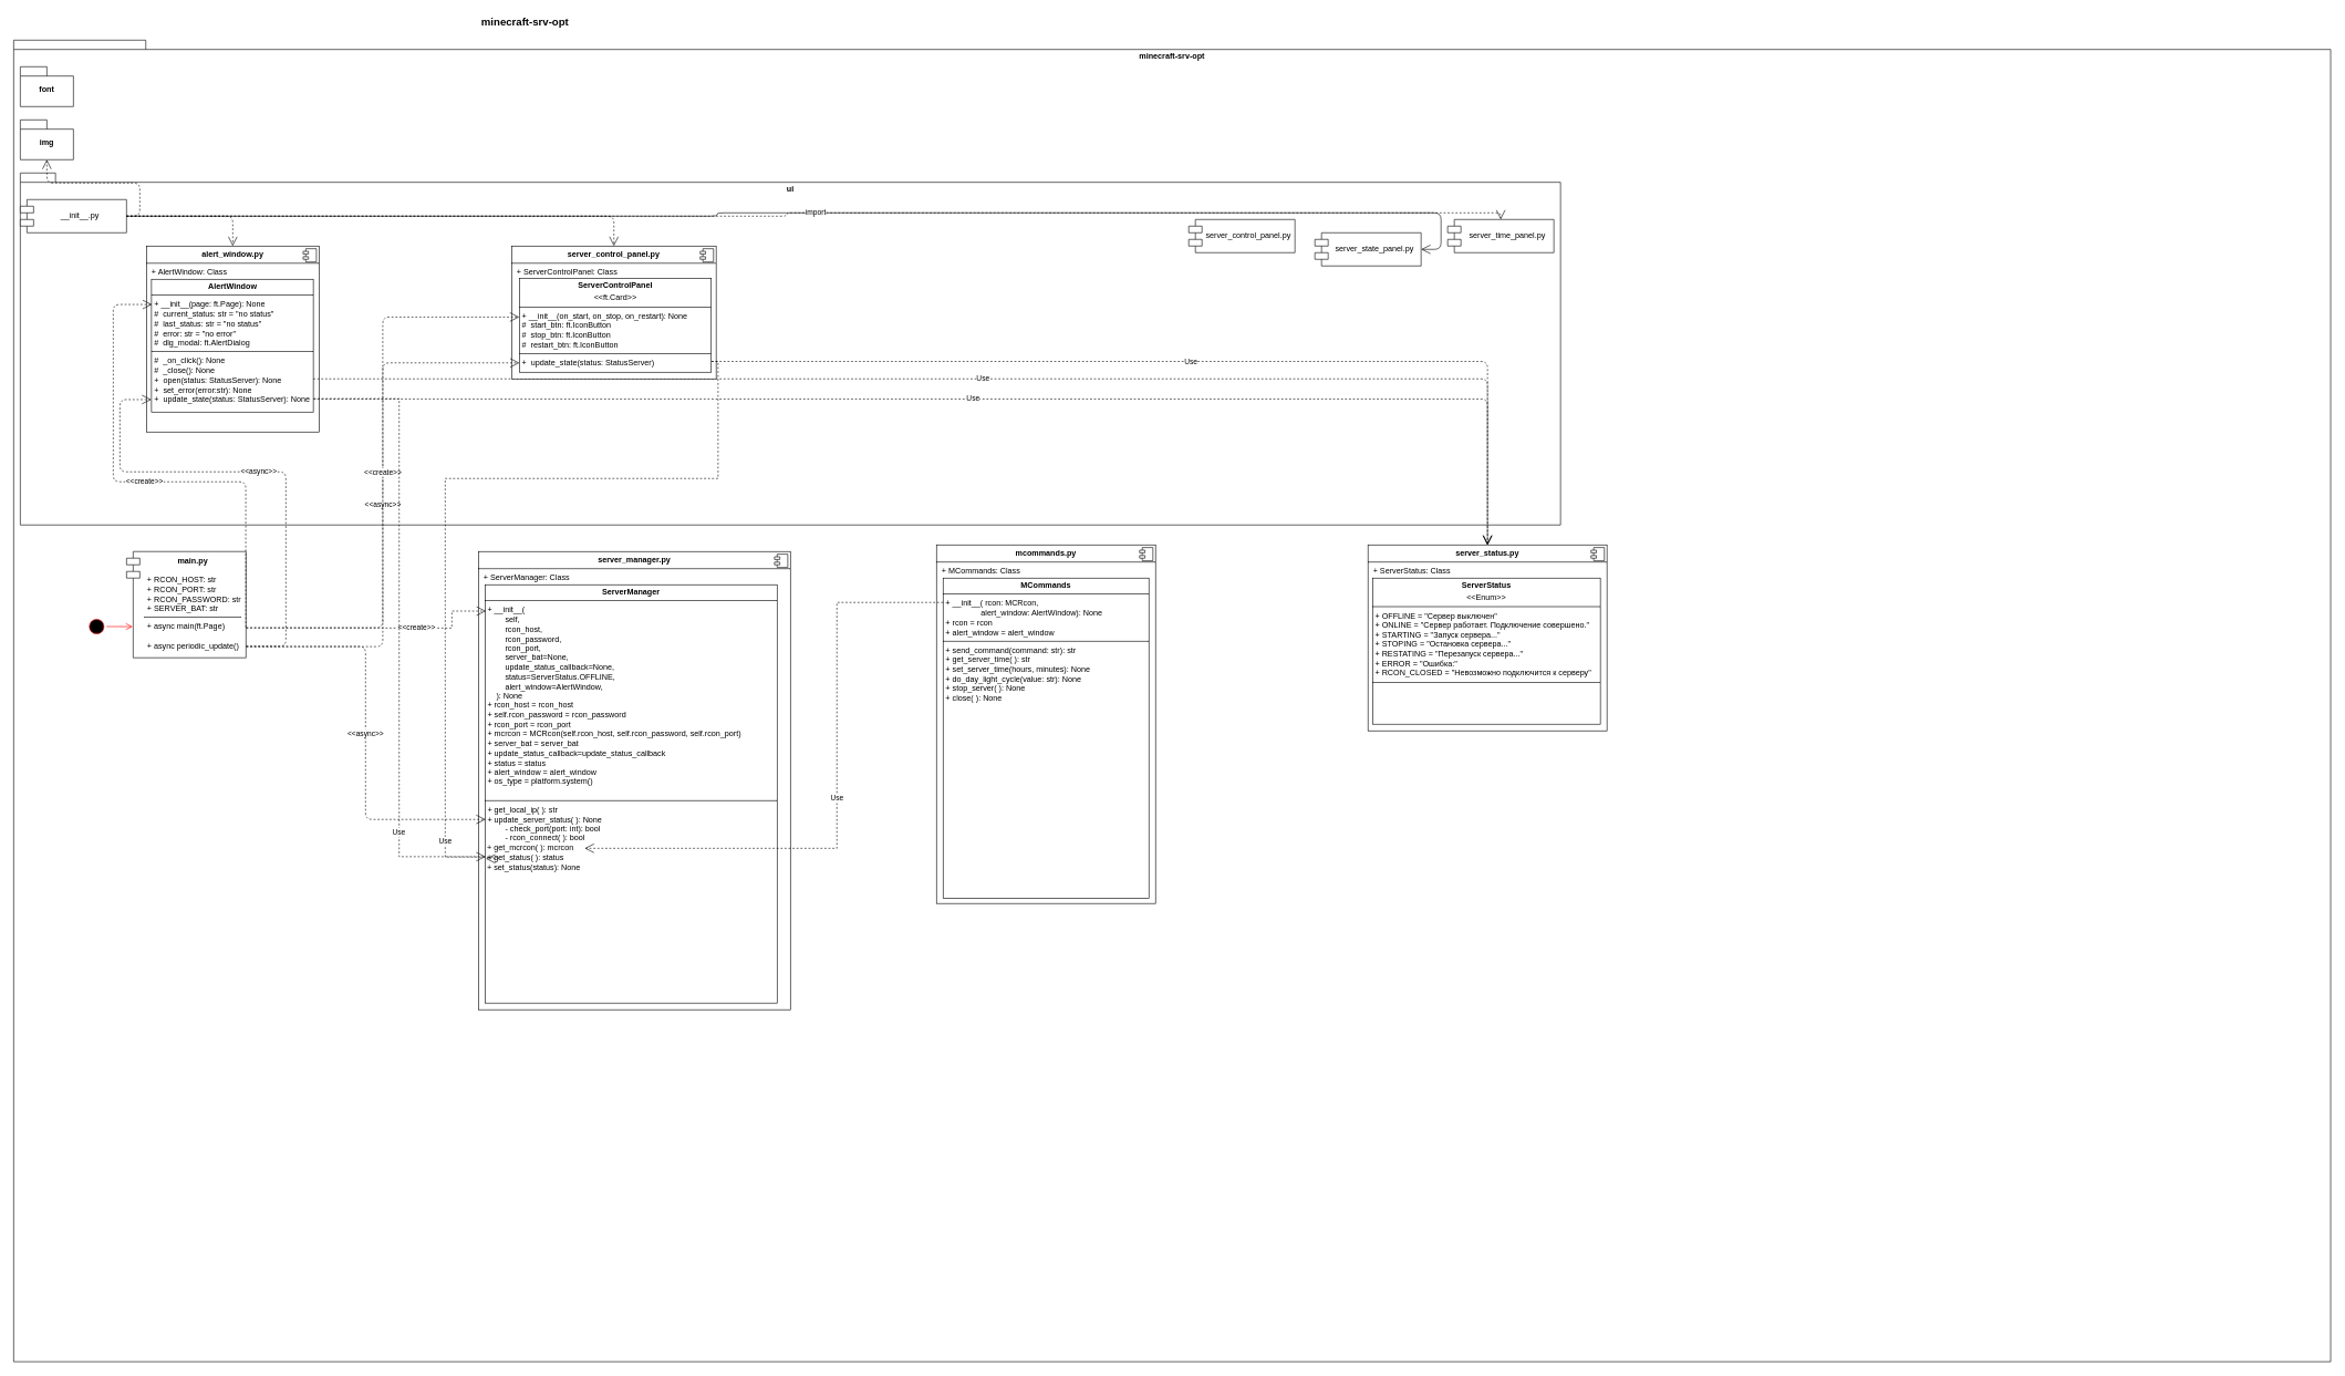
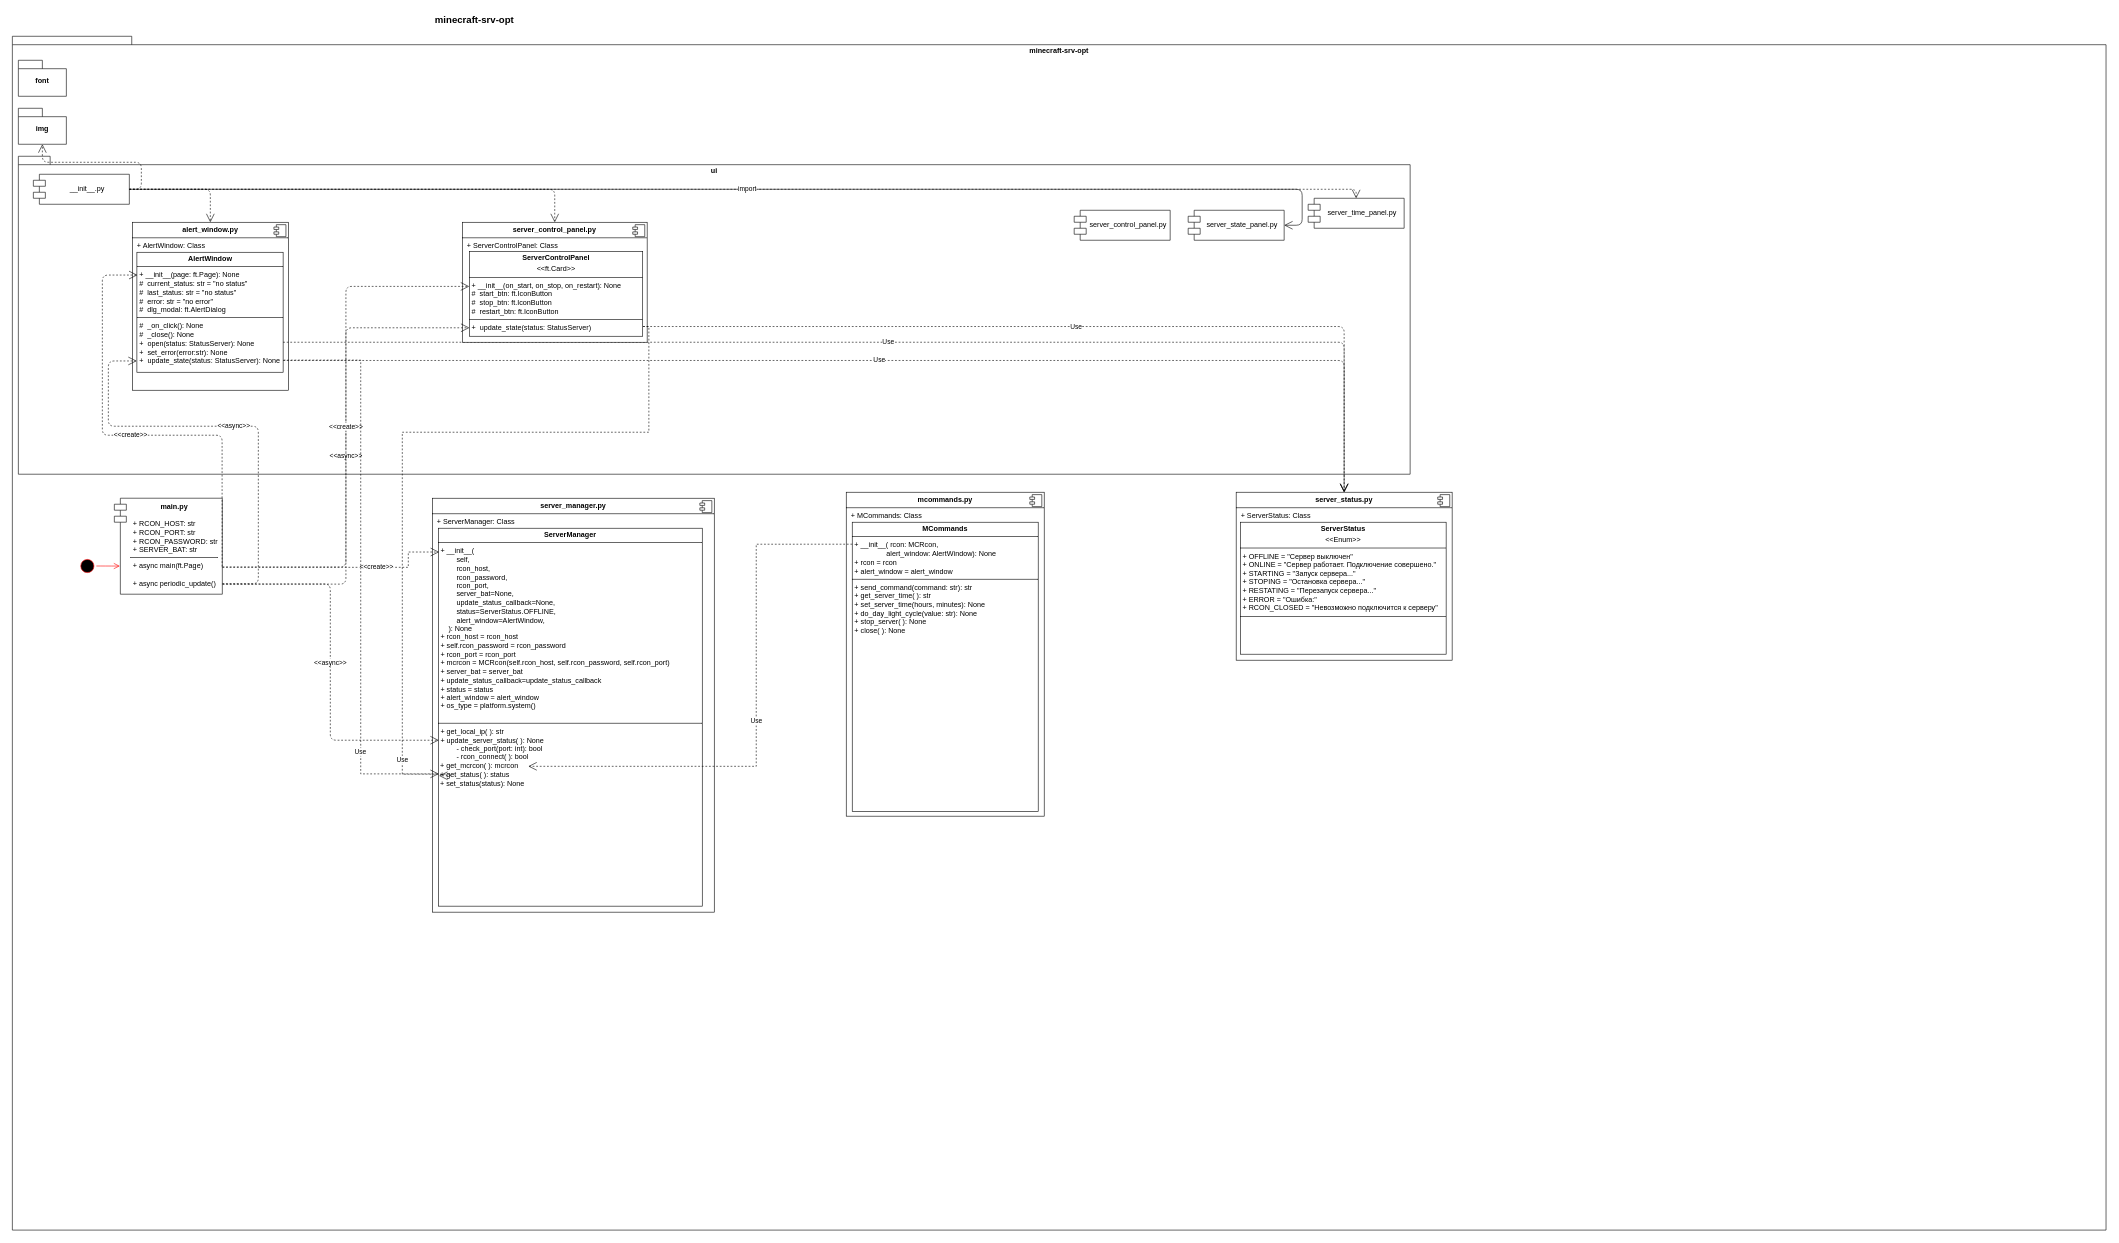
- <mxCell id="7" value="__init__.py" style="shape=module;align=left;spacingLeft=20;align=center;verticalAlign=middle;whiteSpace=wrap;html=1;" parent="1" vertex="1"><mxGeometry x="30" y="300" width="160" height="50" as="geometry" /></mxCell>
+ <mxCell id="7" value="__init__.py" style="shape=module;align=left;spacingLeft=20;align=center;verticalAlign=middle;whiteSpace=wrap;html=1;" parent="1" vertex="1"><mxGeometry x="55" y="290" width="160" height="50" as="geometry" /></mxCell>
- <mxCell id="8" value="server_control_panel.py" style="shape=module;align=left;spacingLeft=20;align=center;verticalAlign=middle;whiteSpace=wrap;html=1;" parent="1" vertex="1"><mxGeometry x="1790" y="330" width="160" height="50" as="geometry" /></mxCell>
+ <mxCell id="8" value="server_control_panel.py" style="shape=module;align=left;spacingLeft=20;align=center;verticalAlign=middle;whiteSpace=wrap;html=1;" parent="1" vertex="1"><mxGeometry x="1790" y="350" width="160" height="50" as="geometry" /></mxCell>
